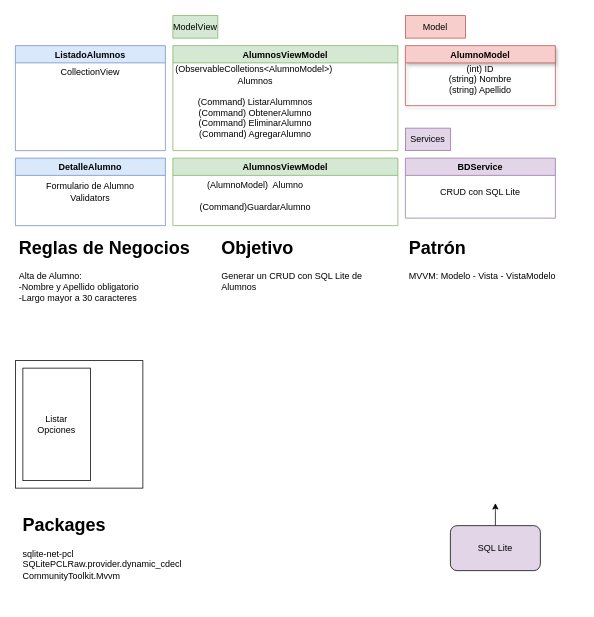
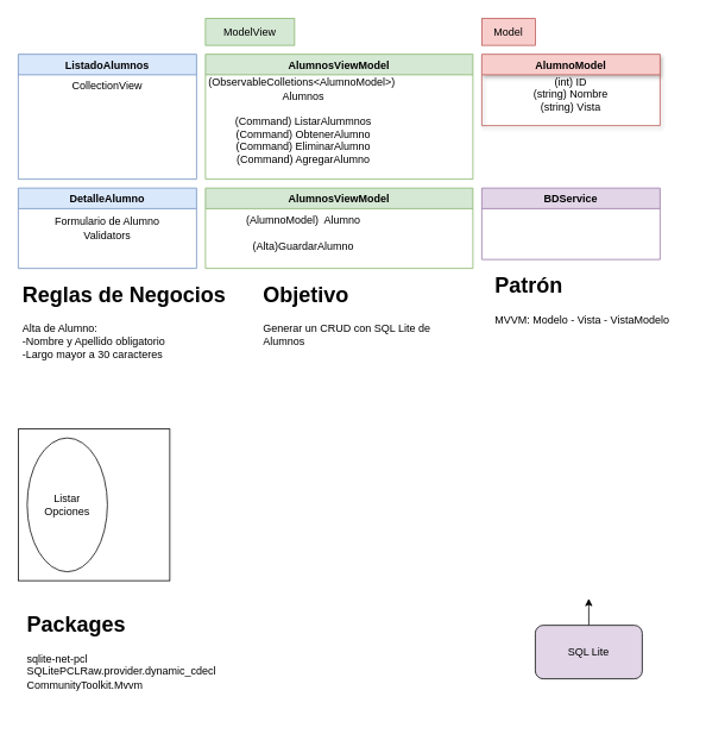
- <mxCell id="6" value="ModelView" style="text;html=1;strokeColor=#82b366;fillColor=#d5e8d4;align=center;verticalAlign=middle;whiteSpace=wrap;rounded=0;" vertex="1" parent="1"><mxGeometry x="230" y="20" width="60" height="30" as="geometry" /></mxCell>
+ <mxCell id="6" value="ModelView" style="text;html=1;strokeColor=#82b366;fillColor=#d5e8d4;align=center;verticalAlign=middle;whiteSpace=wrap;rounded=0;" vertex="1" parent="1"><mxGeometry x="230" y="20" width="100" height="30" as="geometry" /></mxCell>
- <mxCell id="7" value="Model" style="text;html=1;strokeColor=#b85450;fillColor=#f8cecc;align=center;verticalAlign=middle;whiteSpace=wrap;rounded=0;" vertex="1" parent="1"><mxGeometry x="540" y="20" width="80" height="30" as="geometry" /></mxCell>
+ <mxCell id="7" value="Model" style="text;html=1;strokeColor=#b85450;fillColor=#f8cecc;align=center;verticalAlign=middle;whiteSpace=wrap;rounded=0;" vertex="1" parent="1"><mxGeometry x="540" y="20" width="60" height="30" as="geometry" /></mxCell>
- <mxCell id="9" value="(int) ID&lt;br&gt;(string) Nombre&lt;br&gt;(string) Apellido" style="text;html=1;strokeColor=none;fillColor=none;align=center;verticalAlign=middle;whiteSpace=wrap;rounded=0;" vertex="1" parent="8"><mxGeometry x="10" y="30" width="180" height="30" as="geometry" /></mxCell>
+ <mxCell id="9" value="(int) ID&lt;br&gt;(string) Nombre&lt;br&gt;(string) Vista" style="text;html=1;strokeColor=none;fillColor=none;align=center;verticalAlign=middle;whiteSpace=wrap;rounded=0;" vertex="1" parent="8"><mxGeometry x="10" y="30" width="180" height="30" as="geometry" /></mxCell>
- <mxCell id="18" value="Services" style="text;html=1;strokeColor=#9673a6;fillColor=#e1d5e7;align=center;verticalAlign=middle;whiteSpace=wrap;rounded=0;" vertex="1" parent="1"><mxGeometry x="540" y="170" width="60" height="30" as="geometry" /></mxCell>
- <mxCell id="20" value="CRUD con SQL Lite" style="text;html=1;strokeColor=none;fillColor=none;align=center;verticalAlign=middle;whiteSpace=wrap;rounded=0;" vertex="1" parent="19"><mxGeometry x="10" y="30" width="180" height="30" as="geometry" /></mxCell>
- <mxCell id="14" value="(AlumnoModel)&amp;nbsp; Alumno&lt;br&gt;&lt;br&gt;(Command)GuardarAlumno&lt;br&gt;" style="text;html=1;strokeColor=none;fillColor=none;align=center;verticalAlign=middle;whiteSpace=wrap;rounded=0;" vertex="1" parent="13"><mxGeometry x="20" y="20" width="180" height="60" as="geometry" /></mxCell>
+ <mxCell id="14" value="(AlumnoModel)&amp;nbsp; Alumno&lt;br&gt;&lt;br&gt;(Alta)GuardarAlumno&lt;br&gt;" style="text;html=1;strokeColor=none;fillColor=none;align=center;verticalAlign=middle;whiteSpace=wrap;rounded=0;" vertex="1" parent="13"><mxGeometry x="20" y="20" width="180" height="60" as="geometry" /></mxCell>
- <mxCell id="21" value="&lt;h1&gt;Patrón&lt;/h1&gt;&lt;div&gt;MVVM: Modelo - Vista - VistaModelo&lt;/div&gt;" style="text;html=1;strokeColor=none;fillColor=none;spacing=5;spacingTop=-20;whiteSpace=wrap;overflow=hidden;rounded=0;" vertex="1" parent="1"><mxGeometry x="540" y="310" width="230" height="120" as="geometry" /></mxCell>
+ <mxCell id="21" value="&lt;h1&gt;Patrón&lt;/h1&gt;&lt;div&gt;MVVM: Modelo - Vista - VistaModelo&lt;/div&gt;" style="text;html=1;strokeColor=none;fillColor=none;spacing=5;spacingTop=-20;whiteSpace=wrap;overflow=hidden;rounded=0;" vertex="1" parent="1"><mxGeometry x="550" y="300" width="230" height="120" as="geometry" /></mxCell>
- <mxCell id="17" value="Listar&lt;br&gt;Opciones" style="rounded=0;whiteSpace=wrap;html=1;" vertex="1" parent="1"><mxGeometry x="30" y="490" width="90" height="150" as="geometry" /></mxCell>
+ <mxCell id="17" value="Listar&lt;br&gt;Opciones" style="ellipse;whiteSpace=wrap;html=1;" vertex="1" parent="1"><mxGeometry x="30" y="490" width="90" height="150" as="geometry" /></mxCell>
